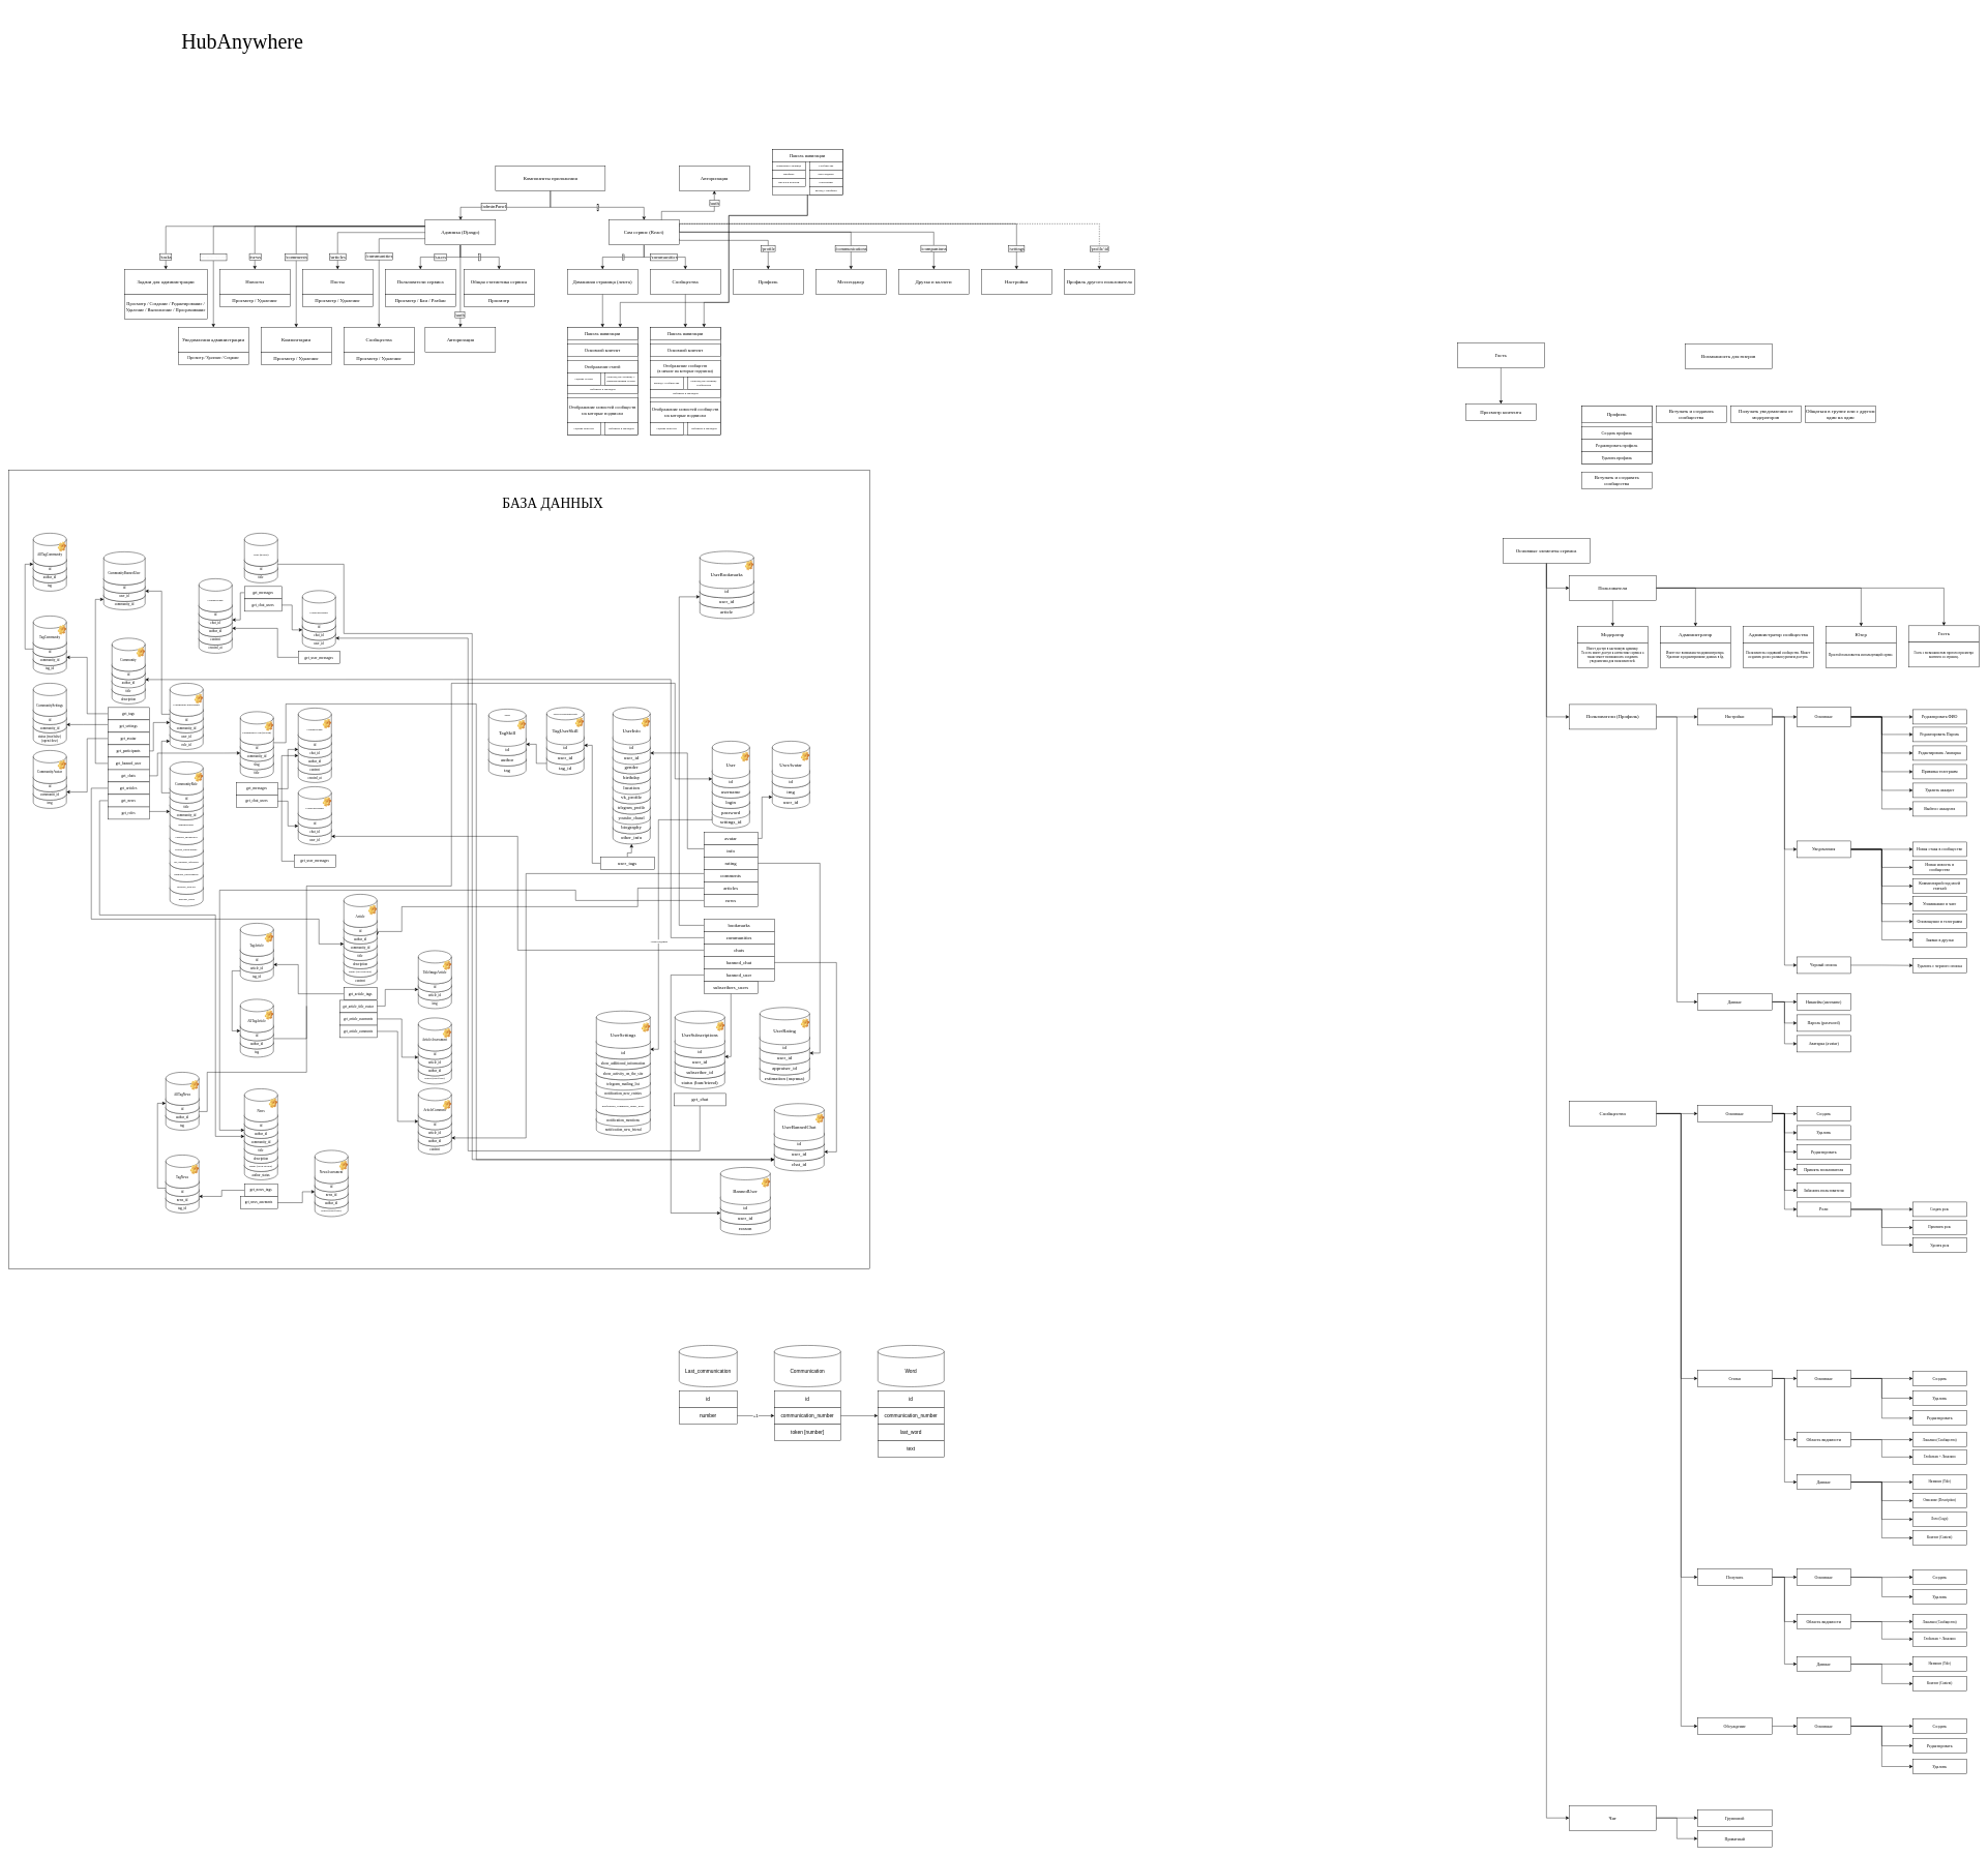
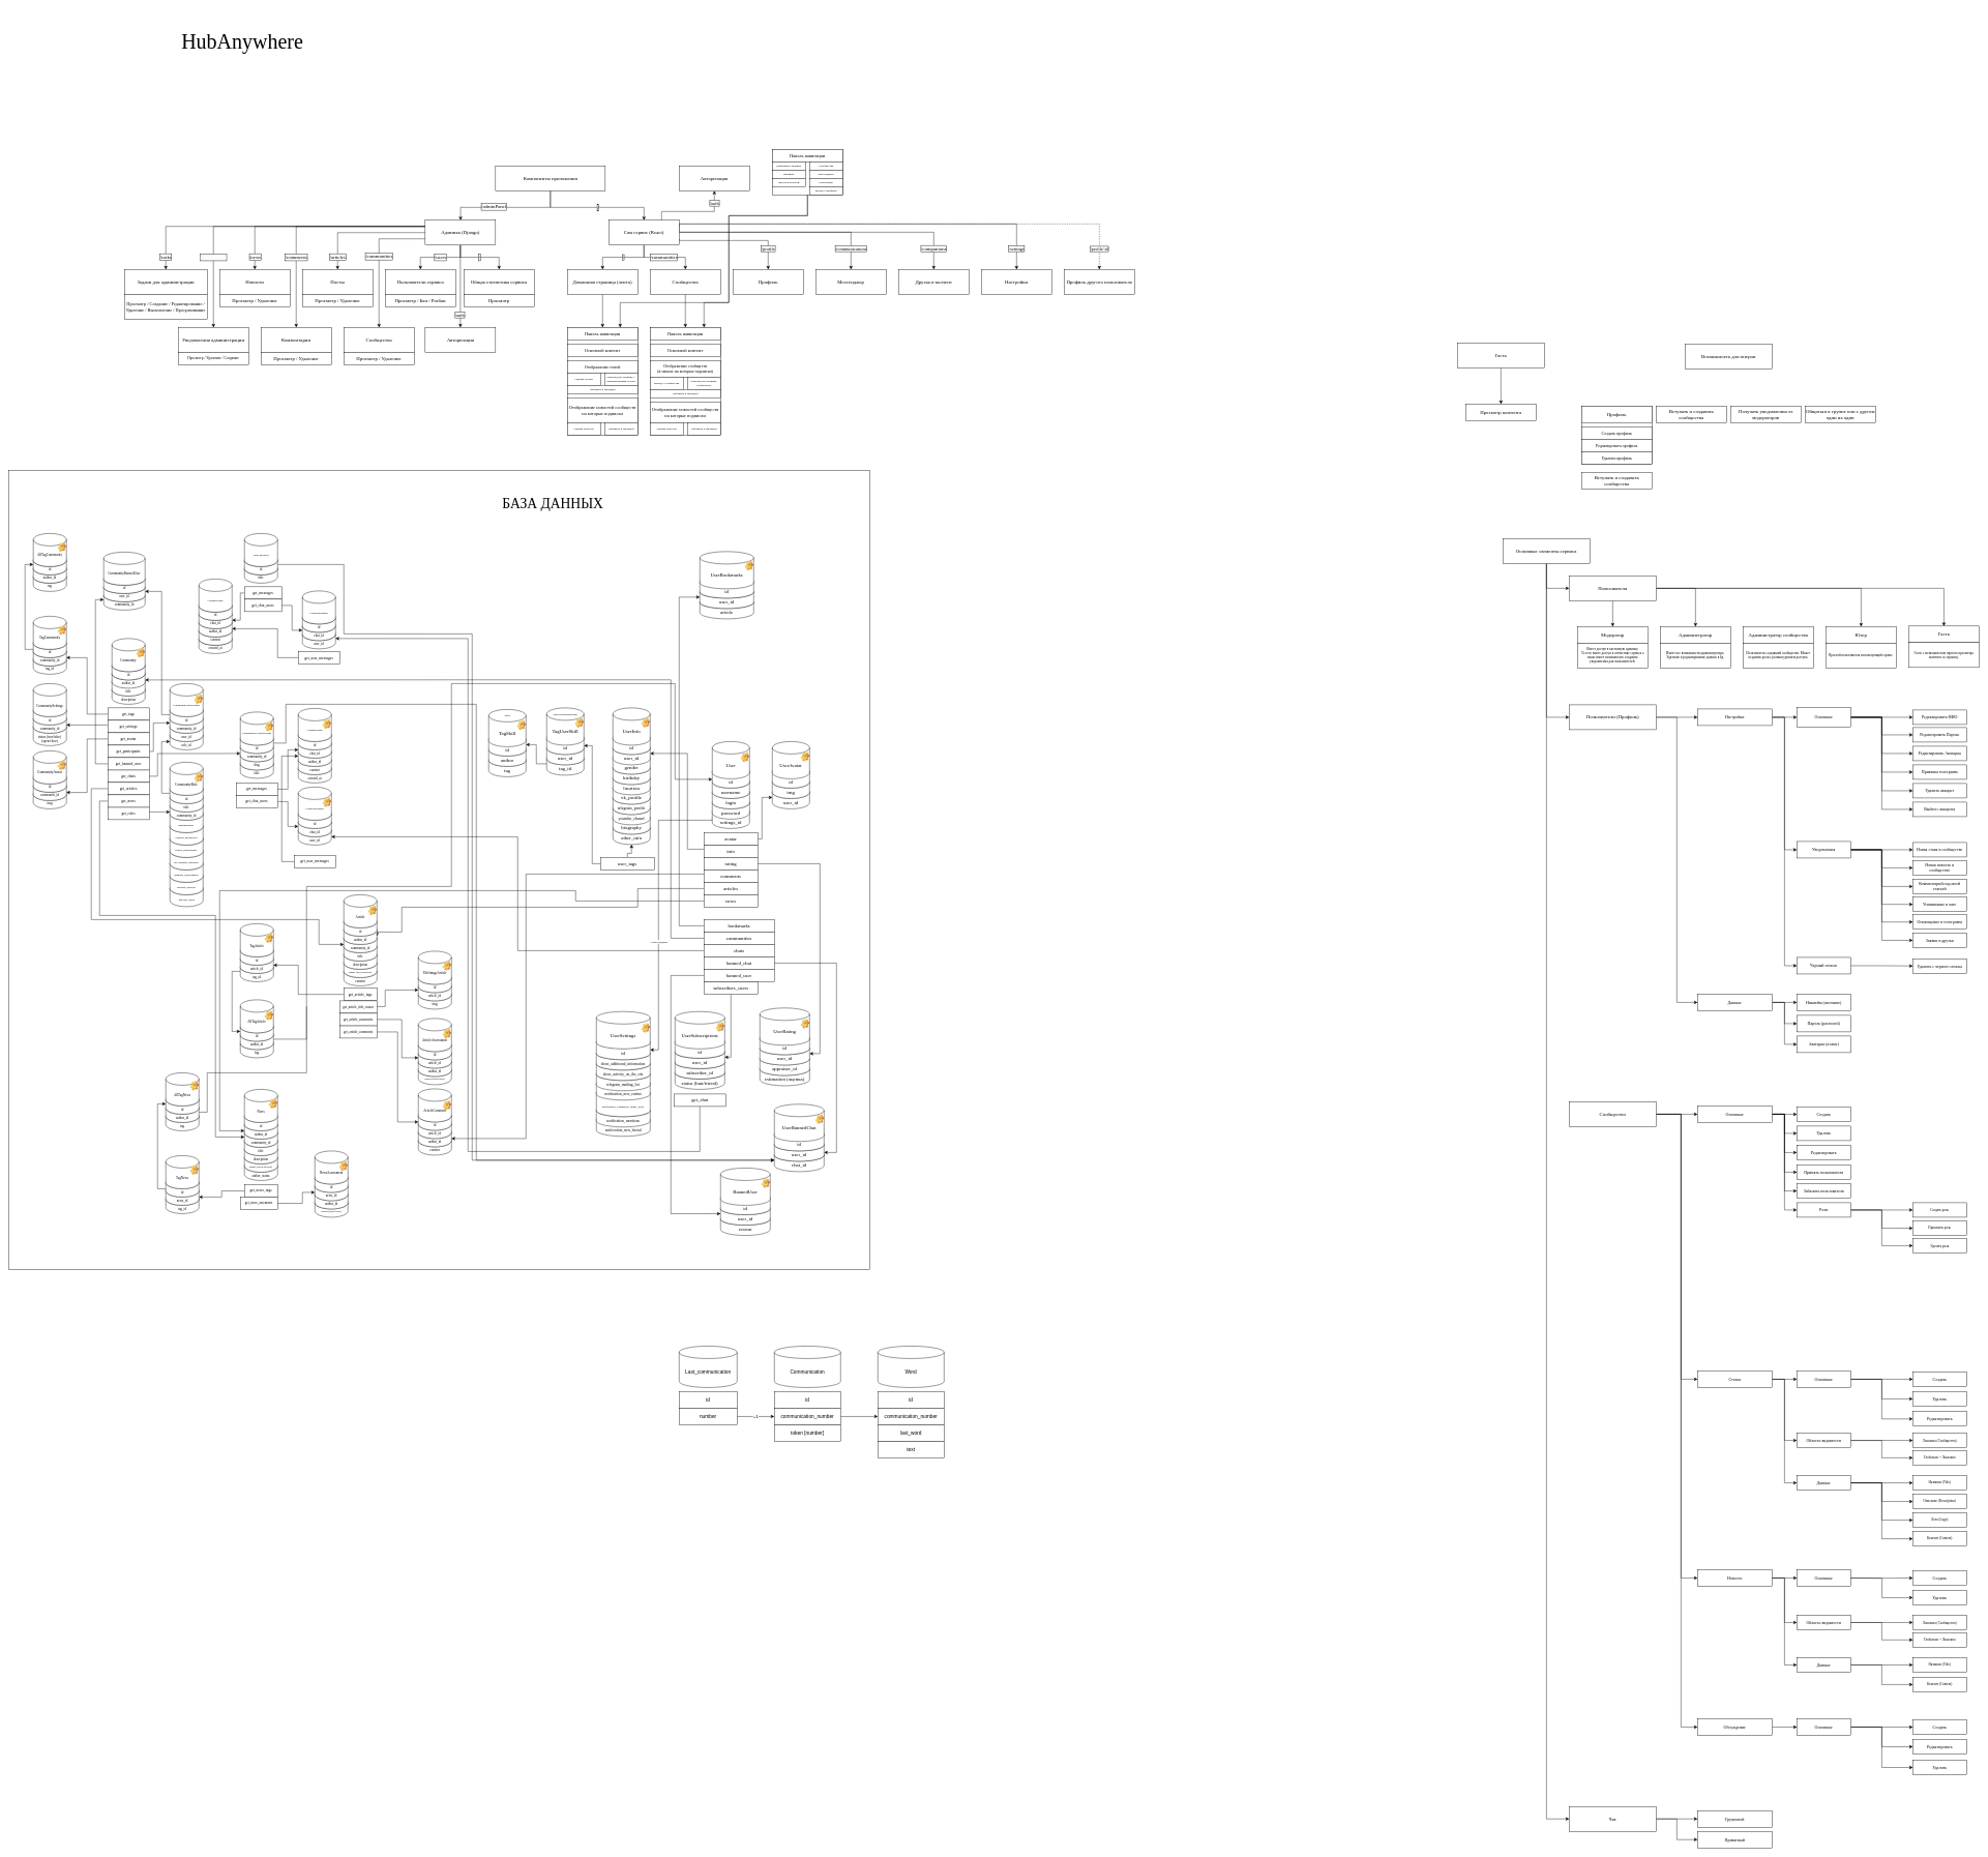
- <mxCell id="546" value="Принять пользователя" style="rounded=0;whiteSpace=wrap;html=1;fontFamily=Comic Sans MS;fontSize=10;spacing=6;" vertex="1" parent="1"><mxGeometry x="4340" y="2812.5" width="130" height="25" as="geometry" /></mxCell>
+ <mxCell id="546" value="Принять пользователя" style="rounded=0;whiteSpace=wrap;html=1;fontFamily=Comic Sans MS;fontSize=10;spacing=6;" vertex="1" parent="1"><mxGeometry x="4340" y="2812.5" width="130" height="35" as="geometry" /></mxCell>
- <mxCell id="445" value="Получать" style="rounded=0;whiteSpace=wrap;html=1;fontFamily=Comic Sans MS;fontSize=10;" parent="1" vertex="1"><mxGeometry x="4100" y="3790" width="180" height="40" as="geometry" /></mxCell>
+ <mxCell id="445" value="Новость" style="rounded=0;whiteSpace=wrap;html=1;fontFamily=Comic Sans MS;fontSize=10;" parent="1" vertex="1"><mxGeometry x="4100" y="3790" width="180" height="40" as="geometry" /></mxCell>
